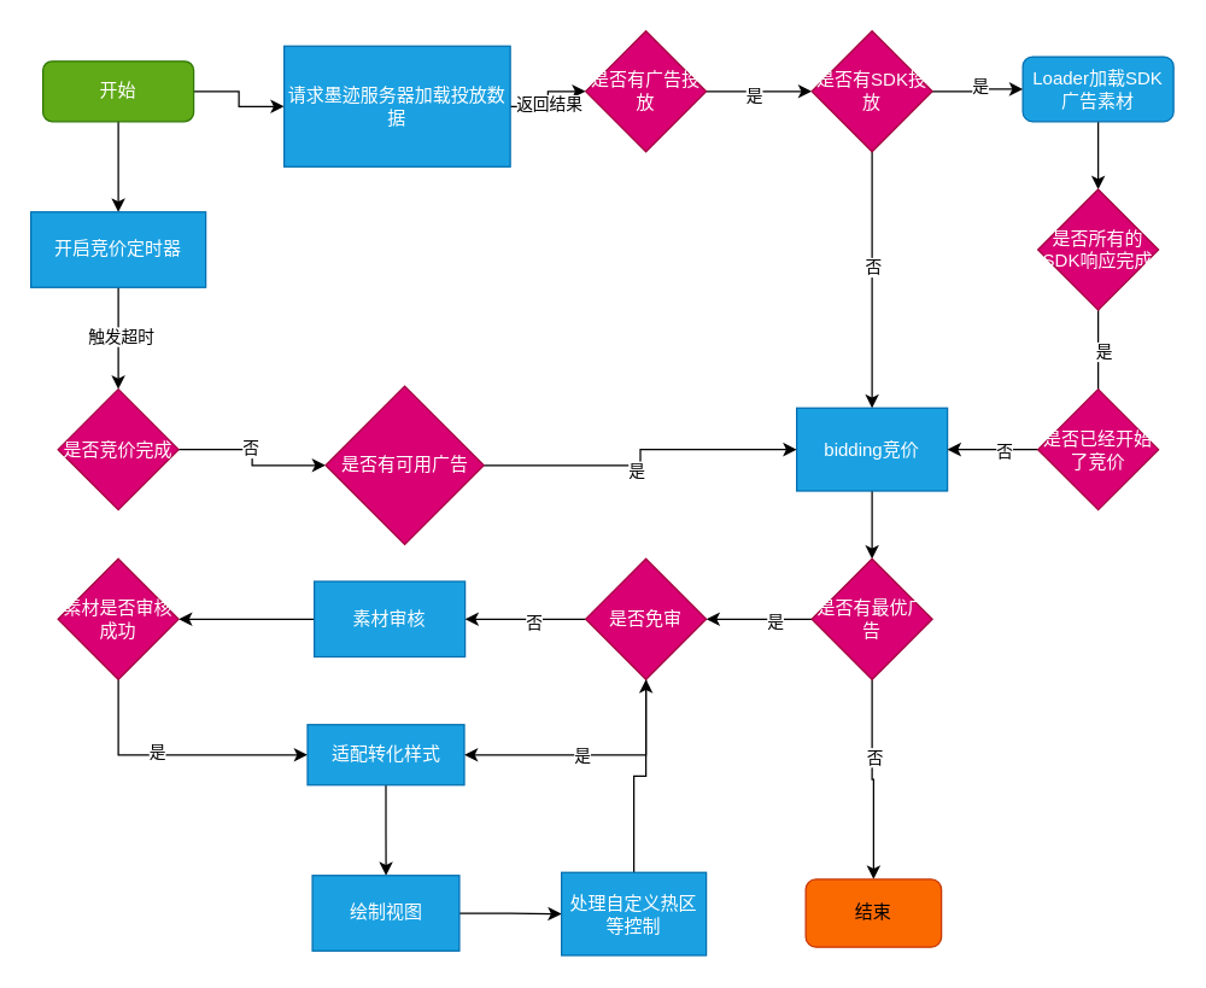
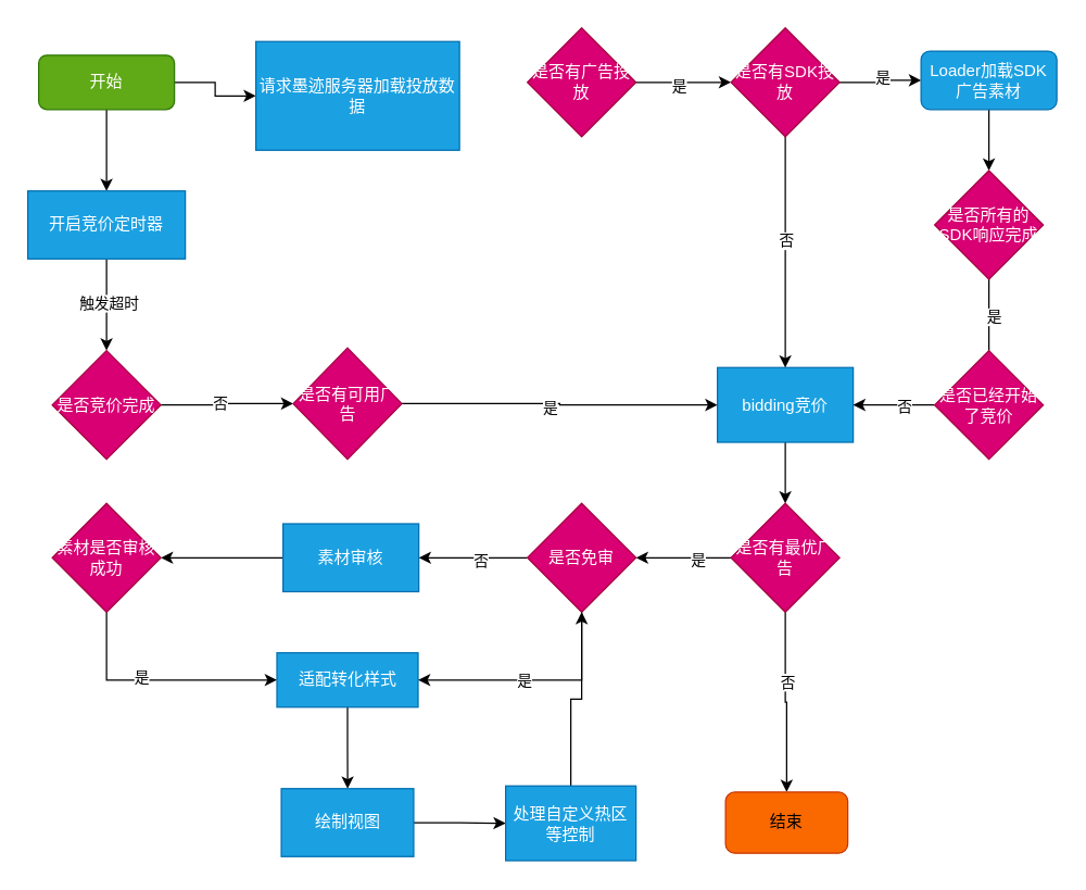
- <mxCell id="5" value="" style="edgeStyle=orthogonalEdgeStyle;rounded=0;orthogonalLoop=1;jettySize=auto;html=1;entryX=0;entryY=0.5;entryDx=0;entryDy=0;" edge="1" parent="1" source="7" target="29"><mxGeometry relative="1" as="geometry"><mxPoint x="478" y="60" as="targetPoint" /></mxGeometry></mxCell>
- <mxCell id="6" value="返回结果" style="edgeLabel;html=1;align=center;verticalAlign=middle;resizable=0;points=[];" vertex="1" connectable="0" parent="5"><mxGeometry x="-0.1" relative="1" as="geometry"><mxPoint as="offset" /></mxGeometry></mxCell>
- <mxCell id="43" value="是否有可用广告" style="rhombus;whiteSpace=wrap;html=1;rounded=0;fillColor=#d80073;fontColor=#ffffff;strokeColor=#A50040;" vertex="1" parent="1"><mxGeometry x="215.5" y="255.5" width="105" height="105" as="geometry" /></mxCell>
+ <mxCell id="43" value="是否有可用广告" style="rhombus;whiteSpace=wrap;html=1;rounded=0;fillColor=#d80073;fontColor=#ffffff;strokeColor=#A50040;" vertex="1" parent="1"><mxGeometry x="215.5" y="255.5" width="80" height="82" as="geometry" /></mxCell>
